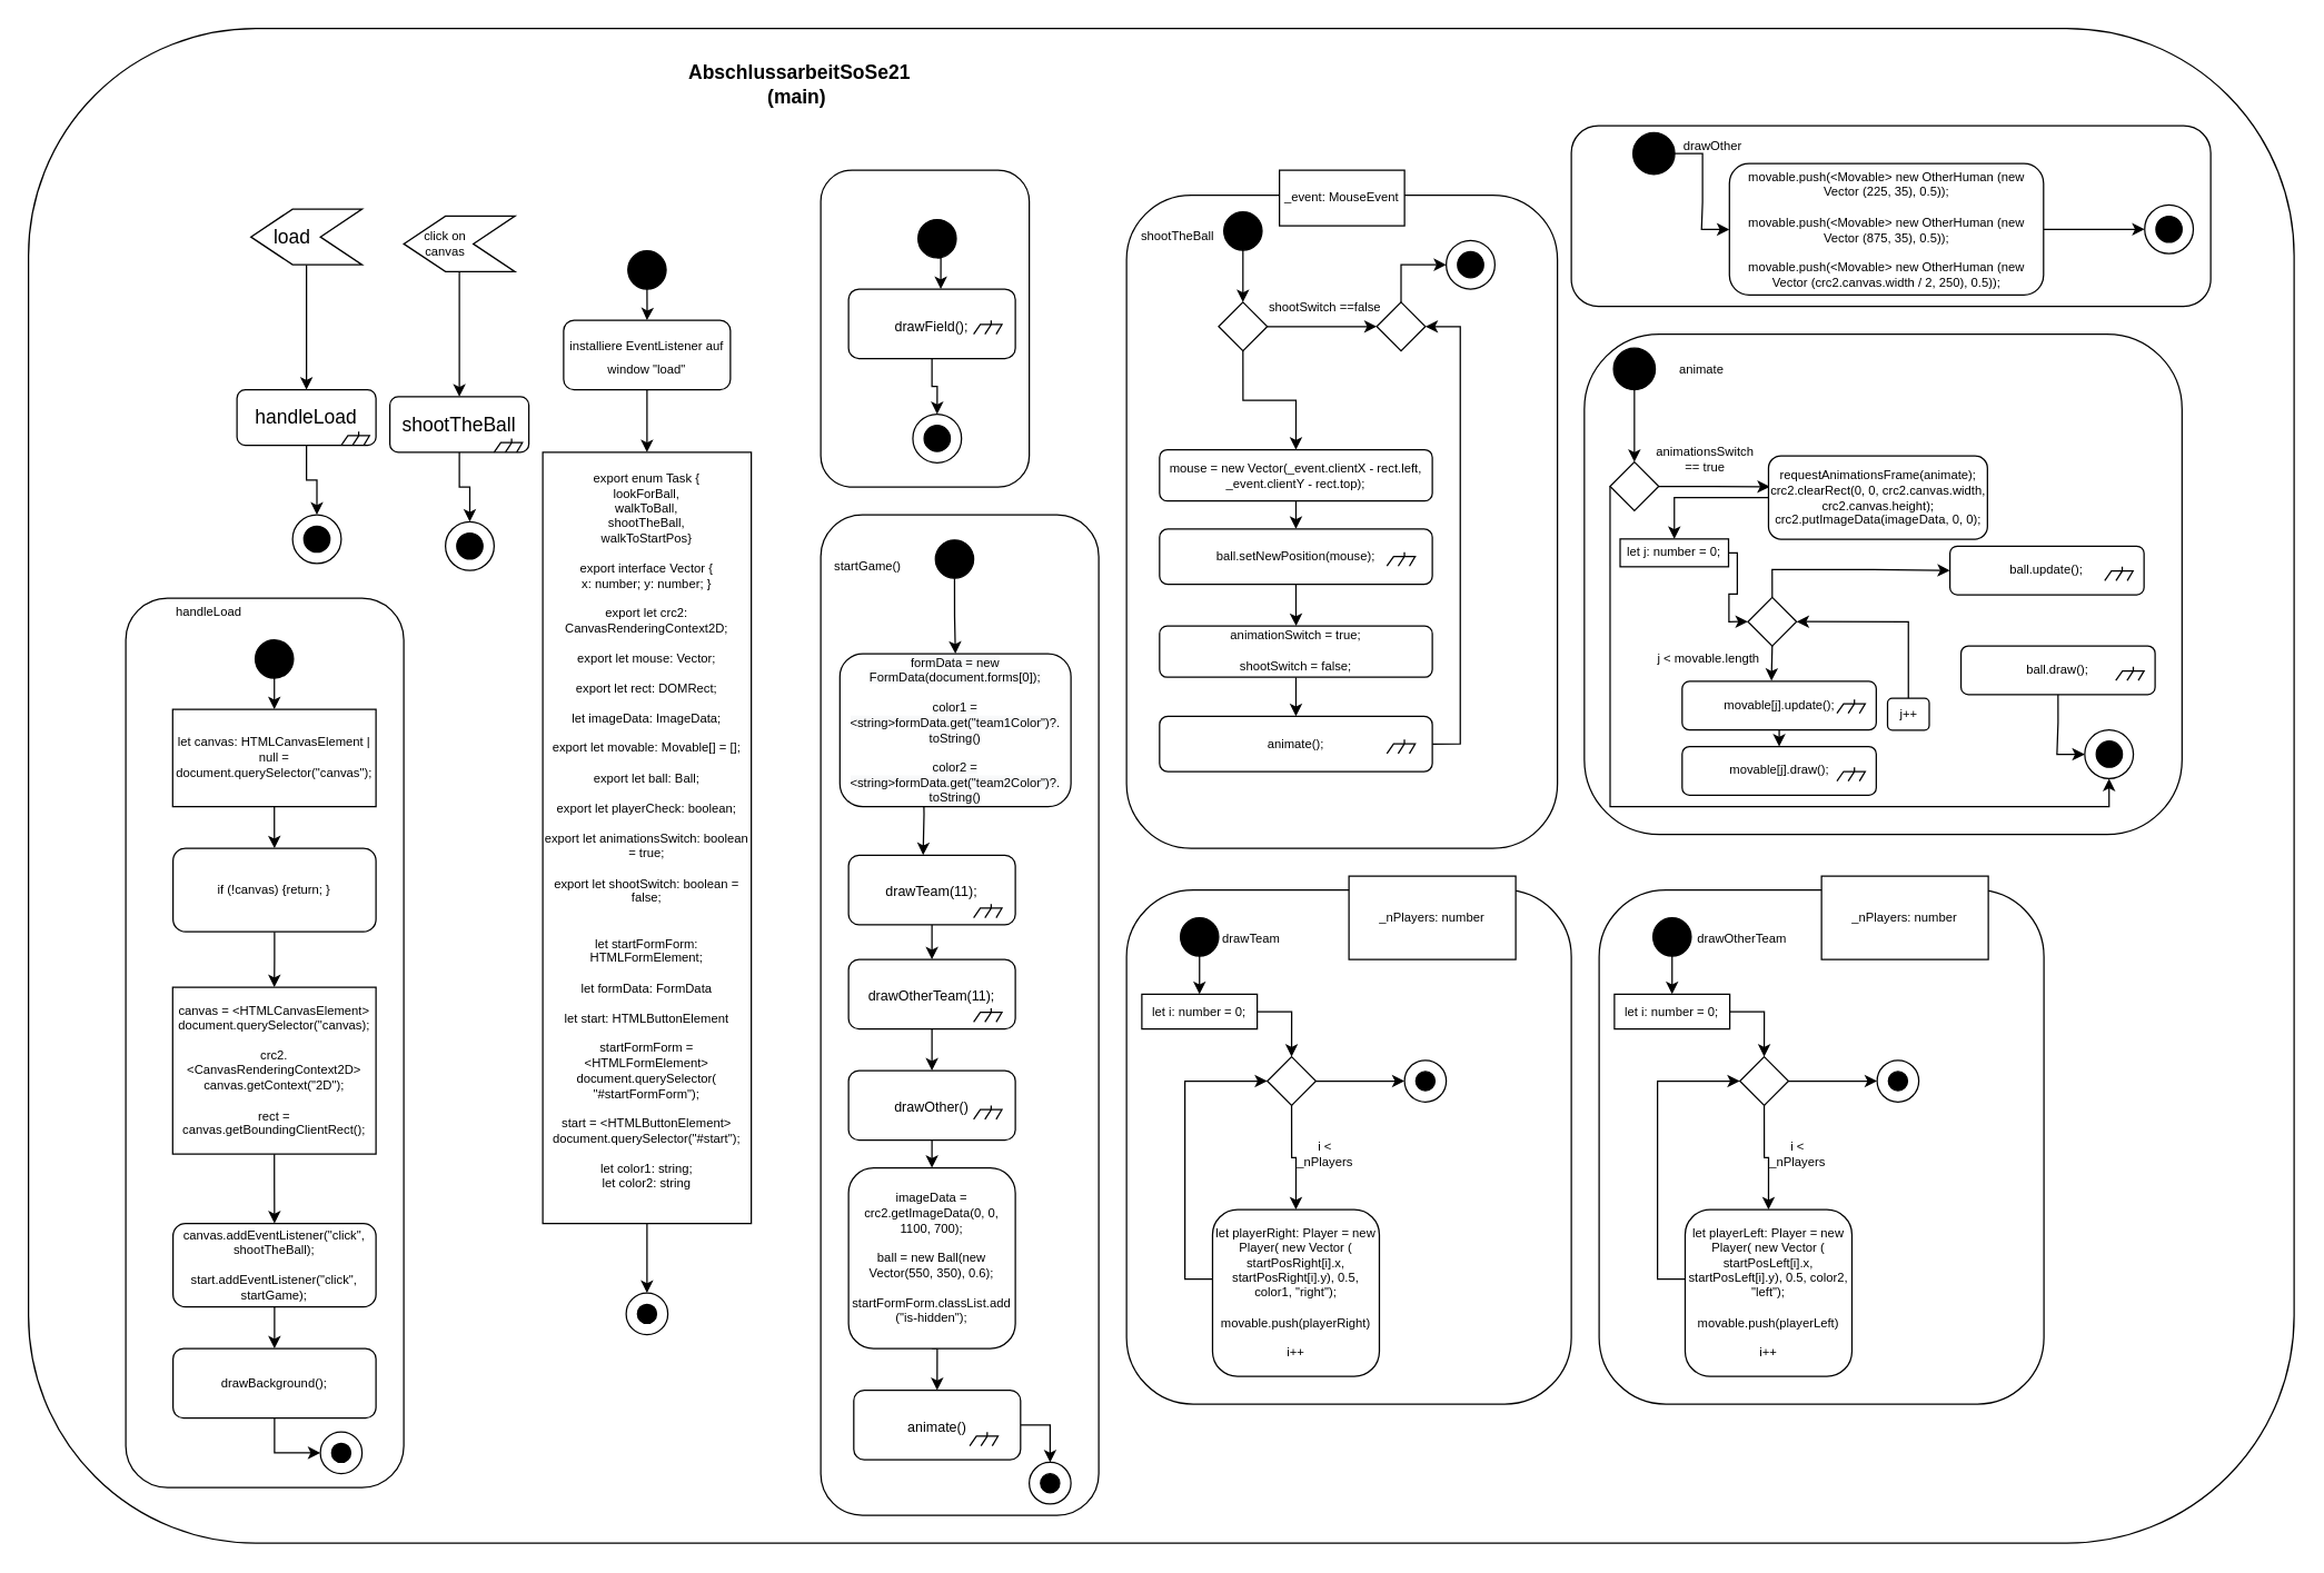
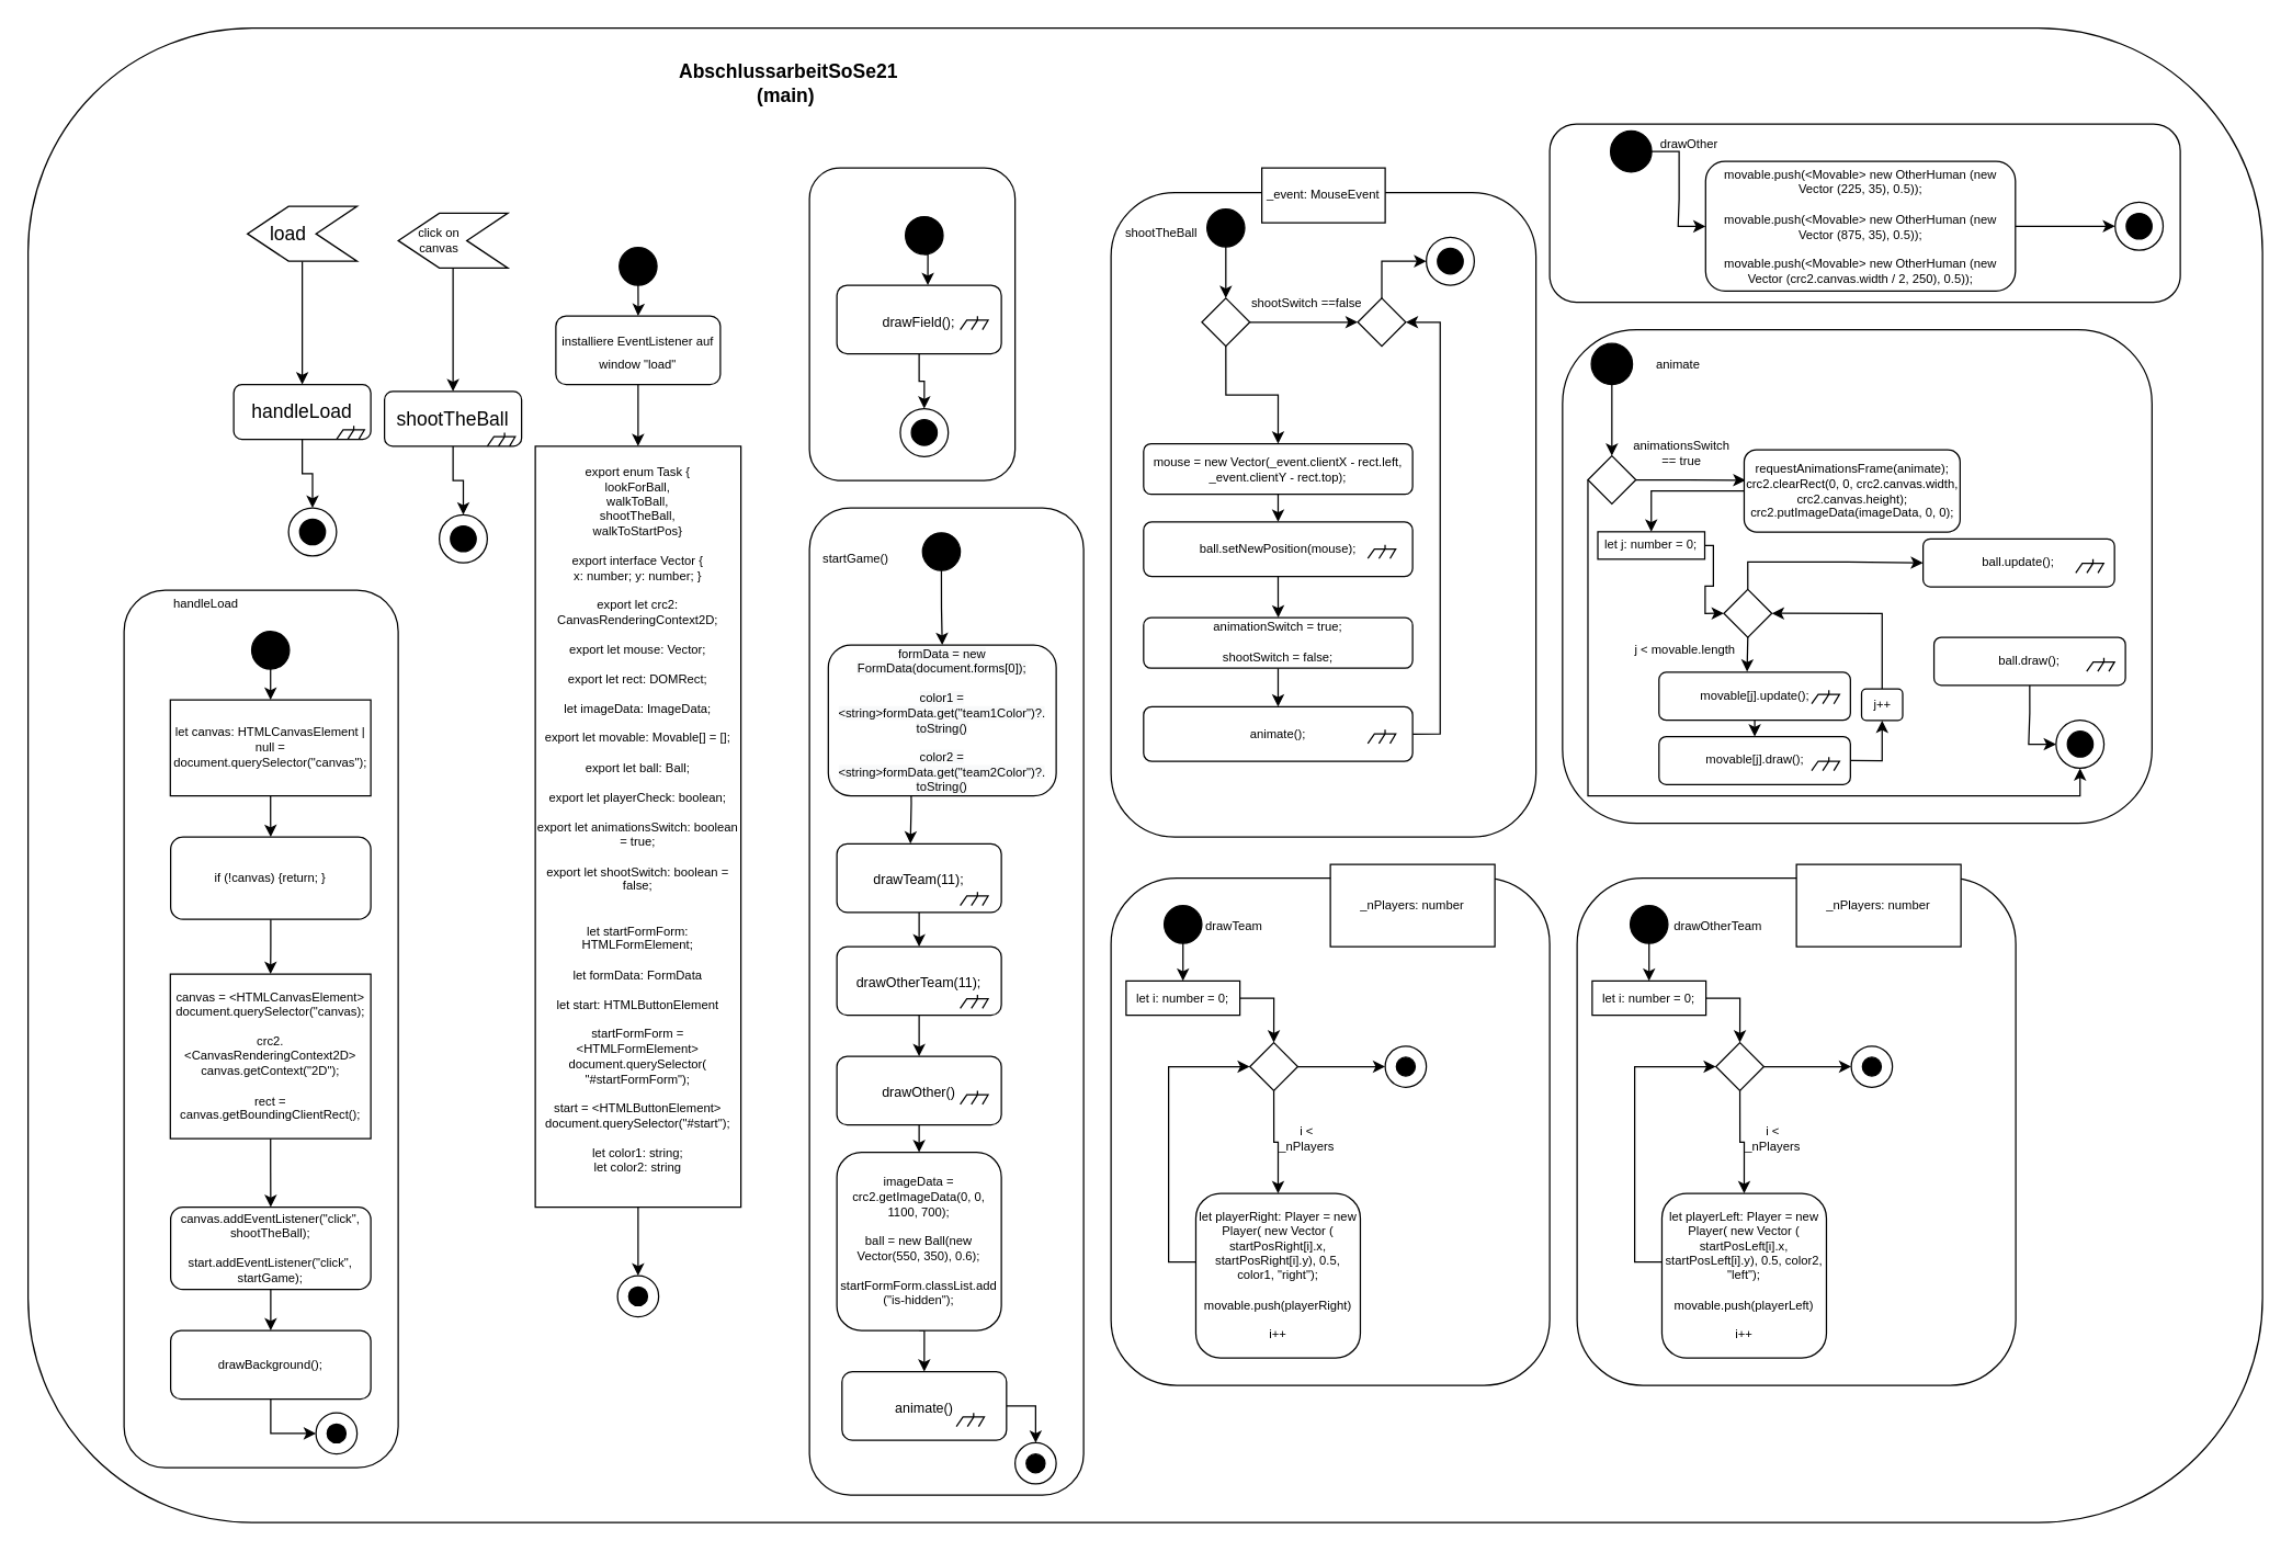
+ <mxCell id="147" style="edgeStyle=orthogonalEdgeStyle;rounded=0;orthogonalLoop=1;jettySize=auto;html=1;exitX=1;exitY=0.5;exitDx=0;exitDy=0;entryX=0.5;entryY=1;entryDx=0;entryDy=0;fontSize=9;" edge="1" parent="1" source="148" target="157"><mxGeometry relative="1" as="geometry" /></mxCell>
